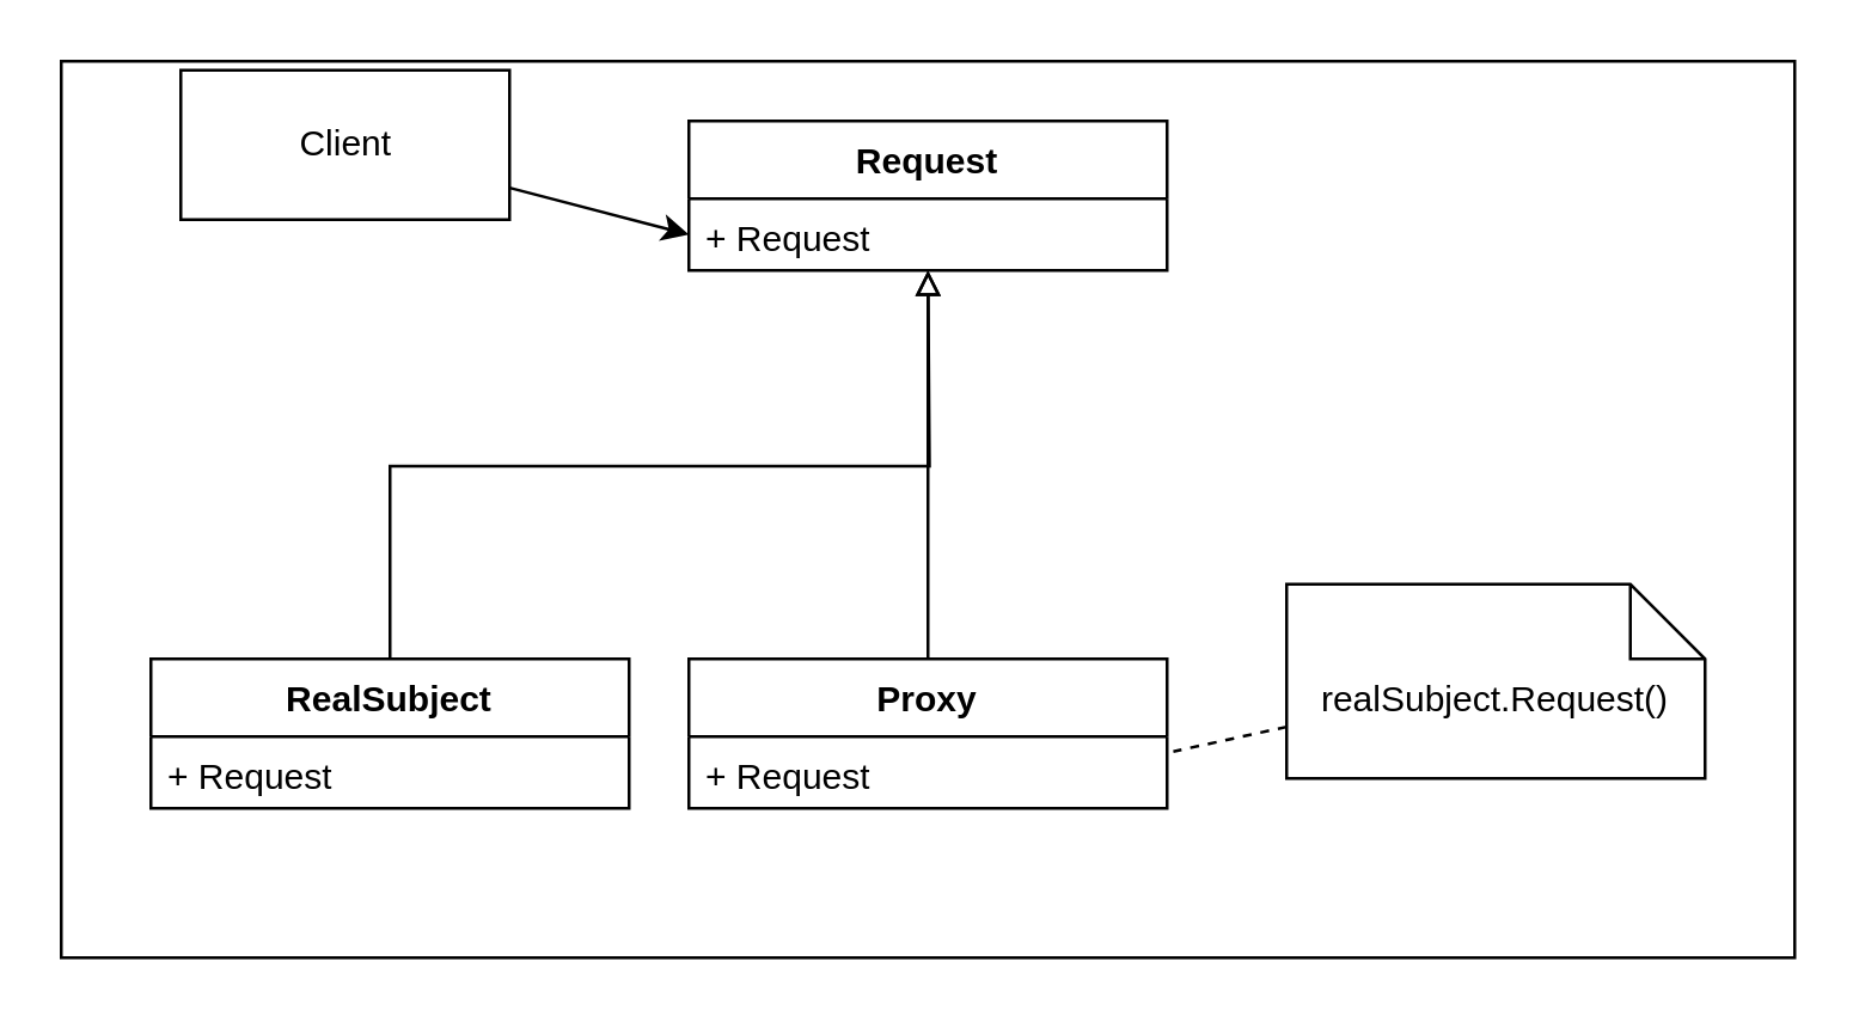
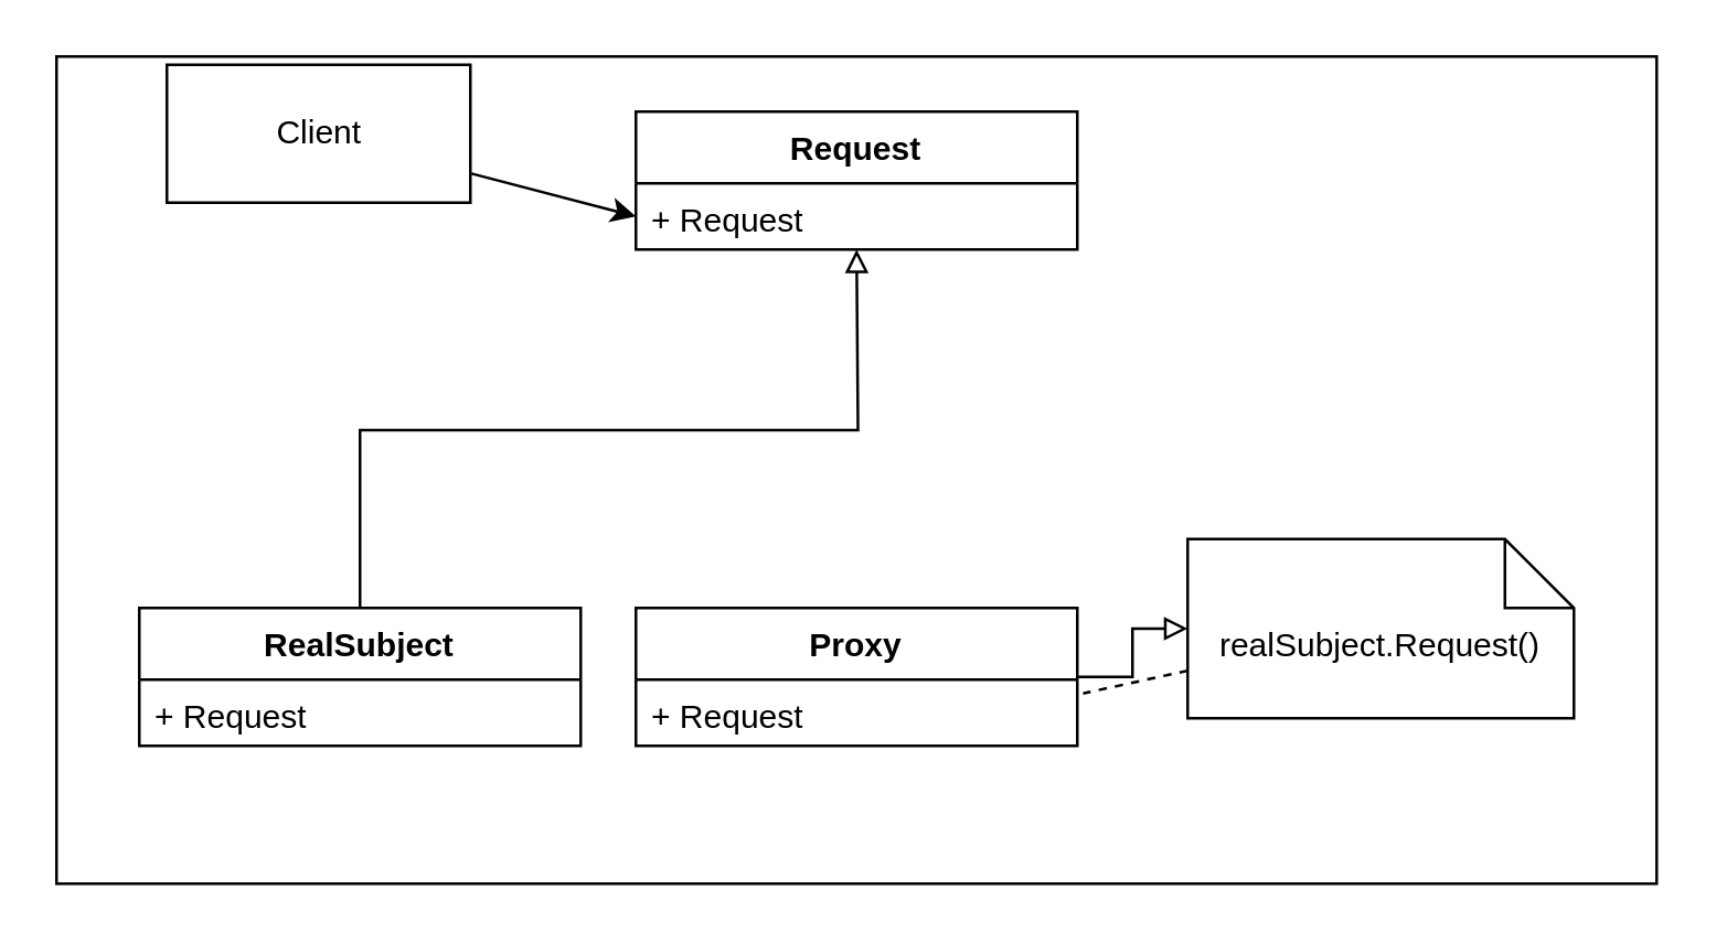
- <mxCell id="5" style="edgeStyle=orthogonalEdgeStyle;rounded=0;orthogonalLoop=1;jettySize=auto;html=1;endArrow=block;endFill=0;" parent="1" source="6" target="3" edge="1"><mxGeometry relative="1" as="geometry" /></mxCell>
+ <mxCell id="5" style="edgeStyle=orthogonalEdgeStyle;rounded=0;orthogonalLoop=1;jettySize=auto;html=1;endArrow=block;endFill=0;" parent="1" source="6" target="14" edge="1"><mxGeometry relative="1" as="geometry" /></mxCell>
